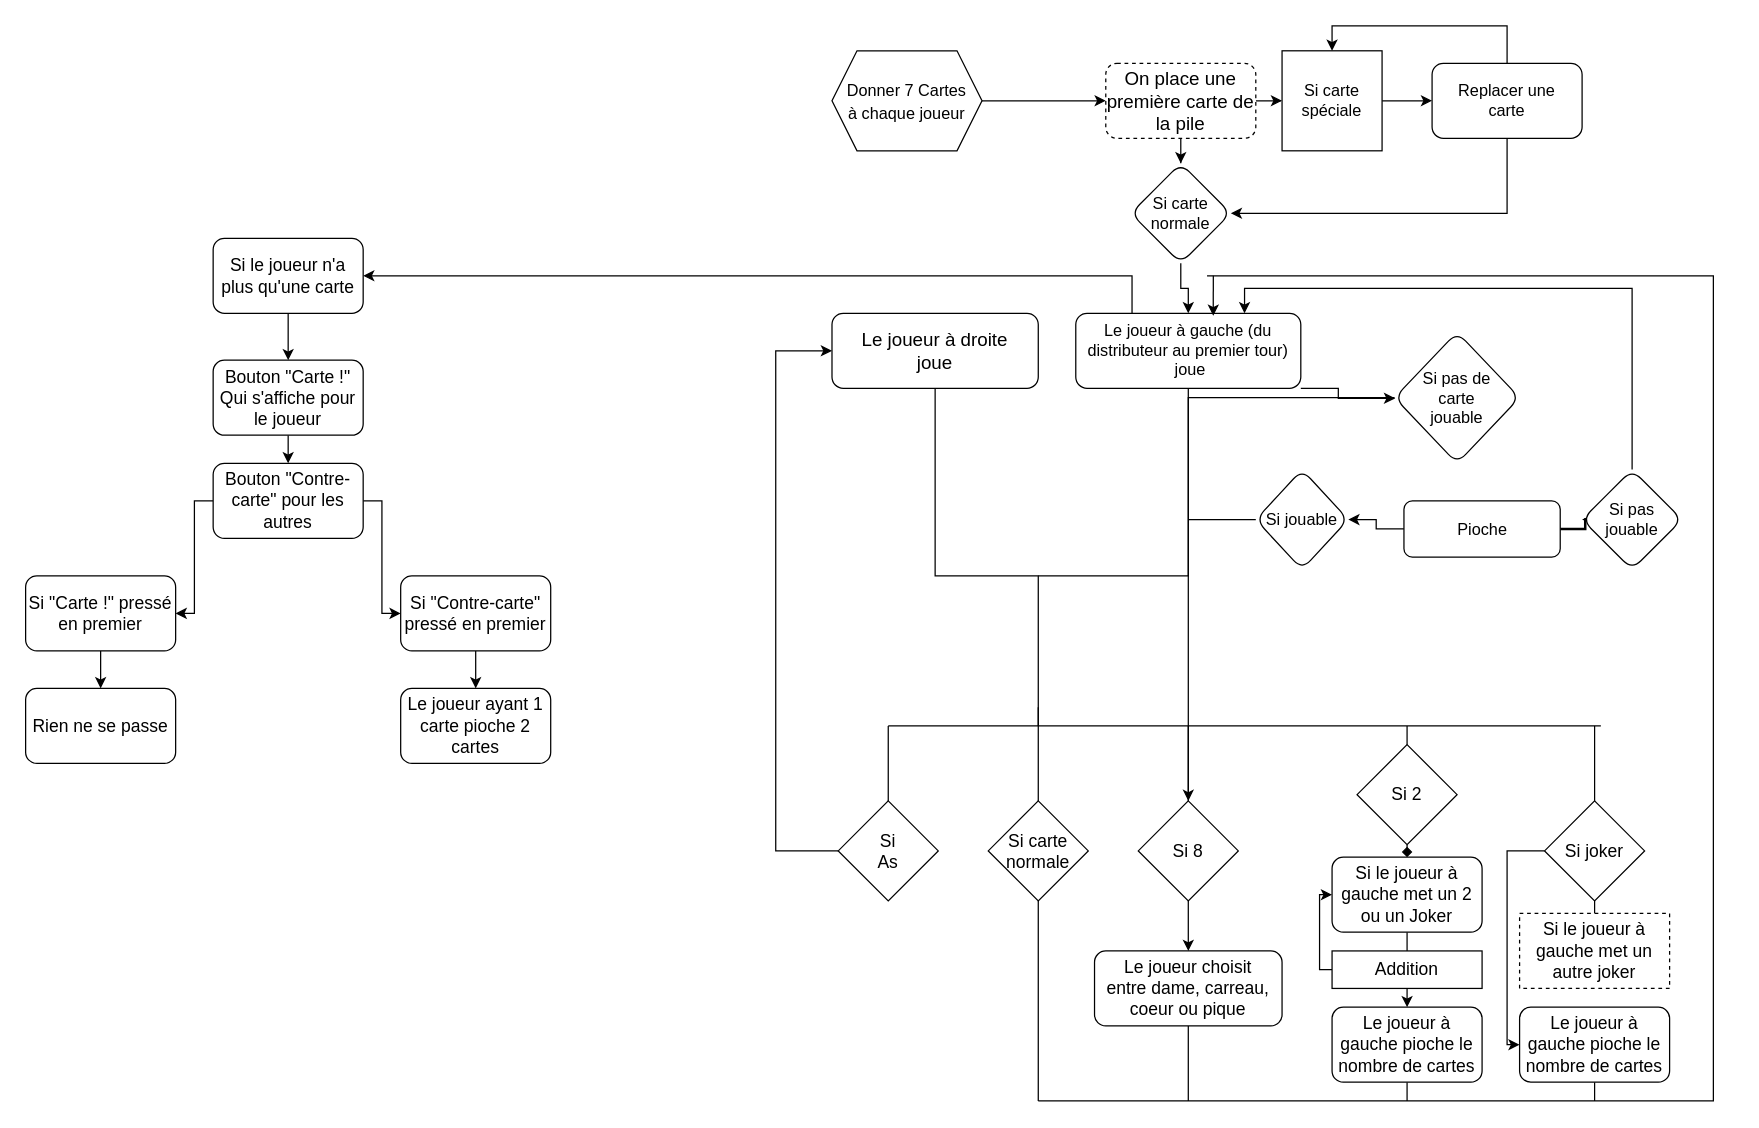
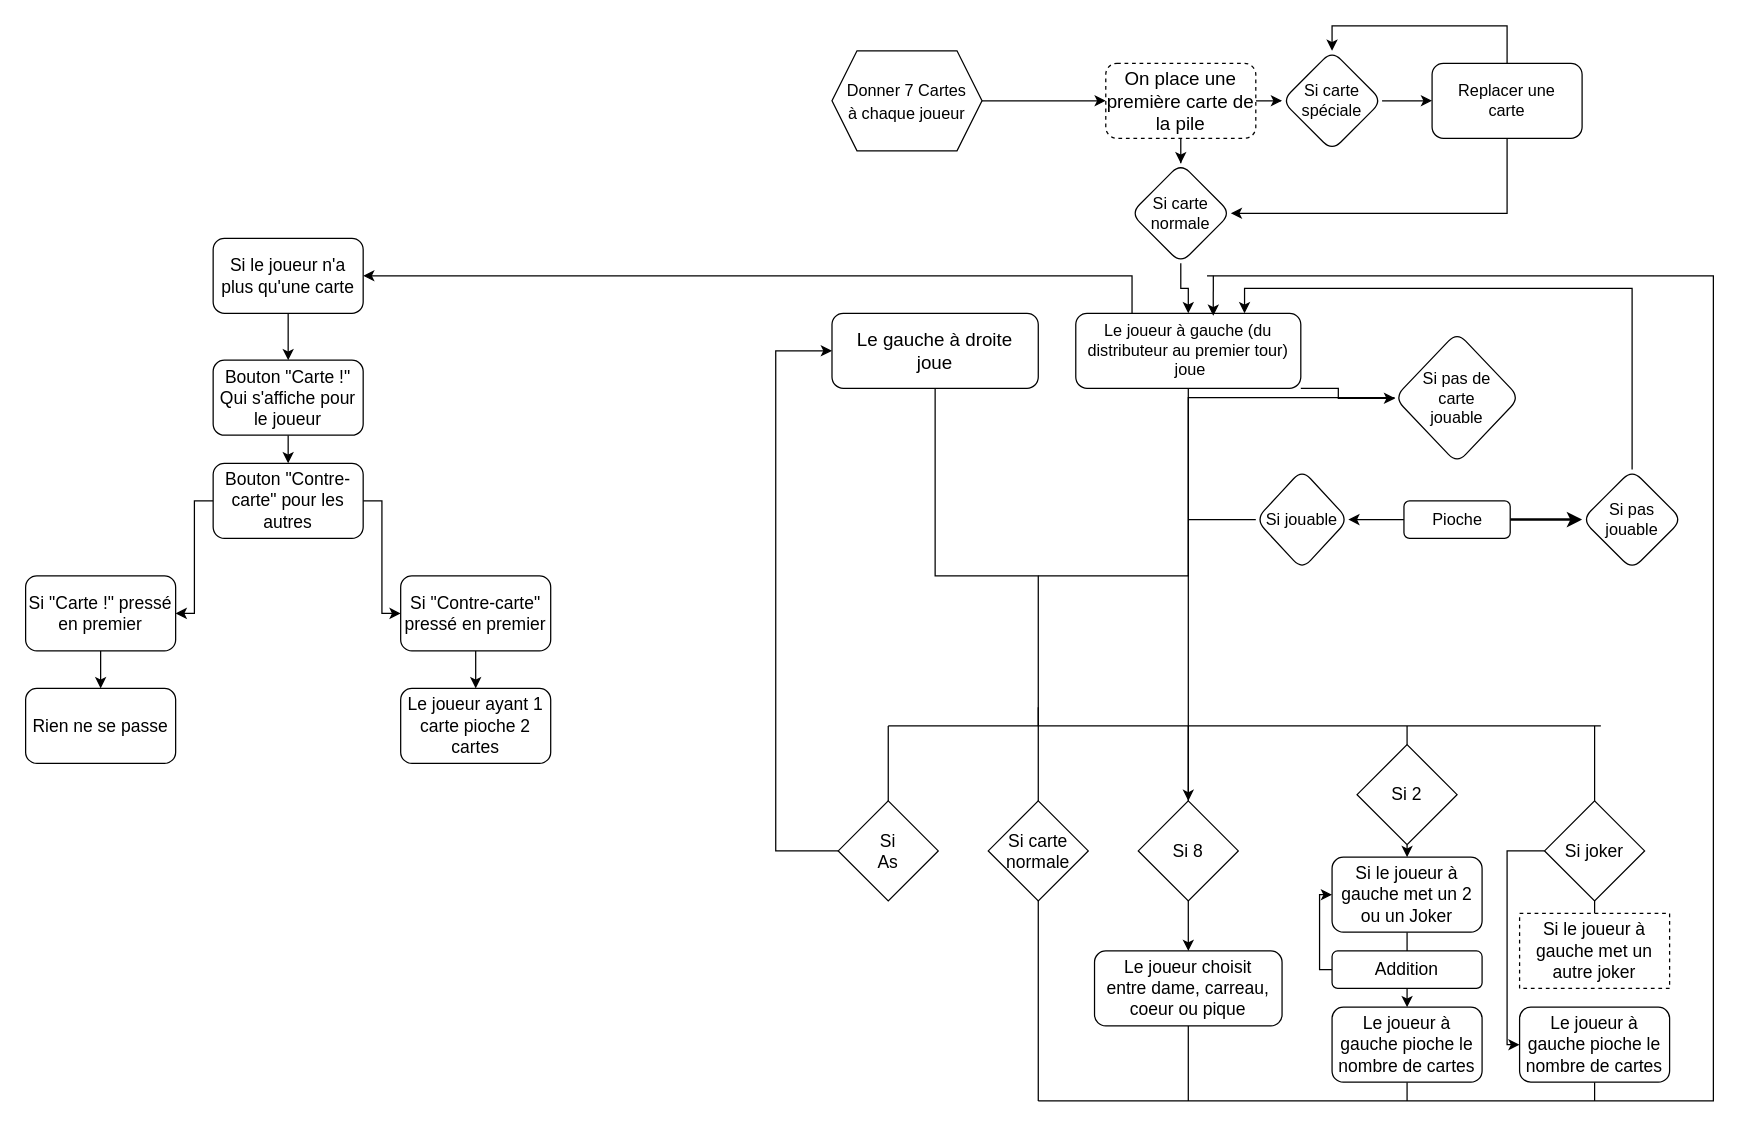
- <mxCell id="14" value="&lt;div&gt;Si carte&lt;/div&gt;&lt;div&gt;spéciale&lt;br&gt;&lt;/div&gt;" style="whiteSpace=wrap;html=1;fontSize=13;rounded=0;" vertex="1" parent="1"><mxGeometry x="1025" y="40" width="80" height="80" as="geometry" /></mxCell>
+ <mxCell id="14" value="&lt;div&gt;Si carte&lt;/div&gt;&lt;div&gt;spéciale&lt;br&gt;&lt;/div&gt;" style="rhombus;whiteSpace=wrap;html=1;fontSize=13;rounded=1;" vertex="1" parent="1"><mxGeometry x="1025" y="40" width="80" height="80" as="geometry" /></mxCell>
- <mxCell id="28" value="&lt;div&gt;Le joueur à droite&lt;/div&gt;&lt;div&gt;joue&lt;/div&gt;" style="rounded=1;whiteSpace=wrap;html=1;fontFamily=Helvetica;fontSize=15;" vertex="1" parent="1"><mxGeometry x="665" y="250" width="165" height="60" as="geometry" /></mxCell>
+ <mxCell id="28" value="&lt;div&gt;Le gauche à droite&lt;/div&gt;&lt;div&gt;joue&lt;/div&gt;" style="rounded=1;whiteSpace=wrap;html=1;fontFamily=Helvetica;fontSize=15;" vertex="1" parent="1"><mxGeometry x="665" y="250" width="165" height="60" as="geometry" /></mxCell>
- <mxCell id="22" value="Pioche" style="whiteSpace=wrap;html=1;fontSize=13;rounded=1;" vertex="1" parent="1"><mxGeometry x="1122.5" y="400" width="125" height="45" as="geometry" /></mxCell>
+ <mxCell id="22" value="Pioche" style="whiteSpace=wrap;html=1;fontSize=13;rounded=1;" vertex="1" parent="1"><mxGeometry x="1122.5" y="400" width="85" height="30" as="geometry" /></mxCell>
- <mxCell id="43" style="edgeStyle=elbowEdgeStyle;rounded=0;orthogonalLoop=1;jettySize=auto;html=1;entryX=0.5;entryY=0;entryDx=0;entryDy=0;fontFamily=Helvetica;fontSize=14;endArrow=diamond;endFill=1;strokeWidth=1;" edge="1" parent="1" source="45" target="47"><mxGeometry relative="1" as="geometry" /></mxCell>
+ <mxCell id="43" style="edgeStyle=elbowEdgeStyle;rounded=0;orthogonalLoop=1;jettySize=auto;html=1;entryX=0.5;entryY=0;entryDx=0;entryDy=0;fontFamily=Helvetica;fontSize=14;endArrow=classic;endFill=1;strokeWidth=1;" edge="1" parent="1" source="45" target="47"><mxGeometry relative="1" as="geometry" /></mxCell>
- <mxCell id="50" value="&lt;div&gt;Addition&lt;/div&gt;" style="whiteSpace=wrap;html=1;fontSize=14;rounded=0;" vertex="1" parent="1"><mxGeometry x="1065" y="760" width="120" height="30" as="geometry" /></mxCell>
+ <mxCell id="50" value="&lt;div&gt;Addition&lt;/div&gt;" style="whiteSpace=wrap;html=1;fontSize=14;rounded=1;" vertex="1" parent="1"><mxGeometry x="1065" y="760" width="120" height="30" as="geometry" /></mxCell>
